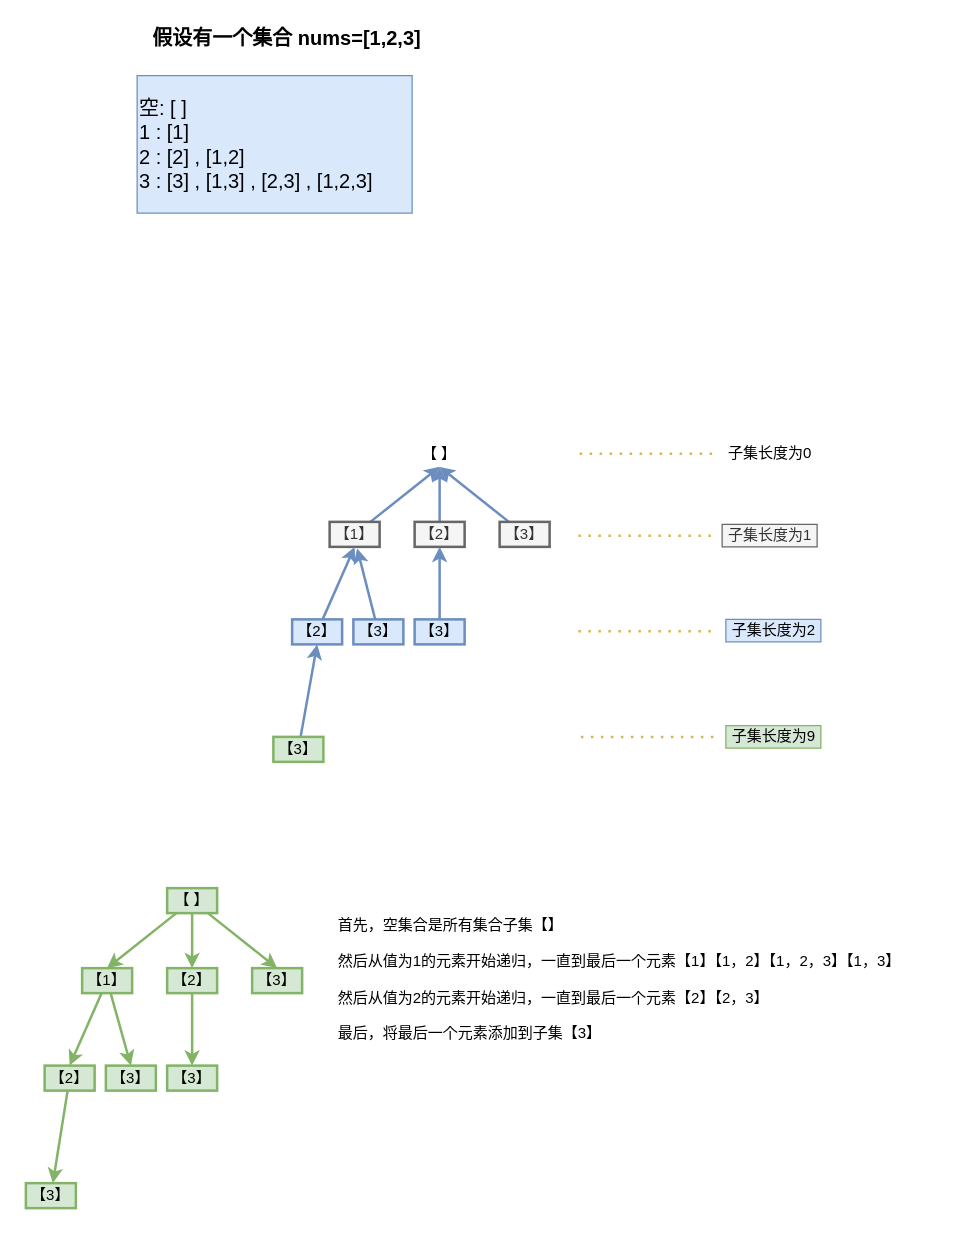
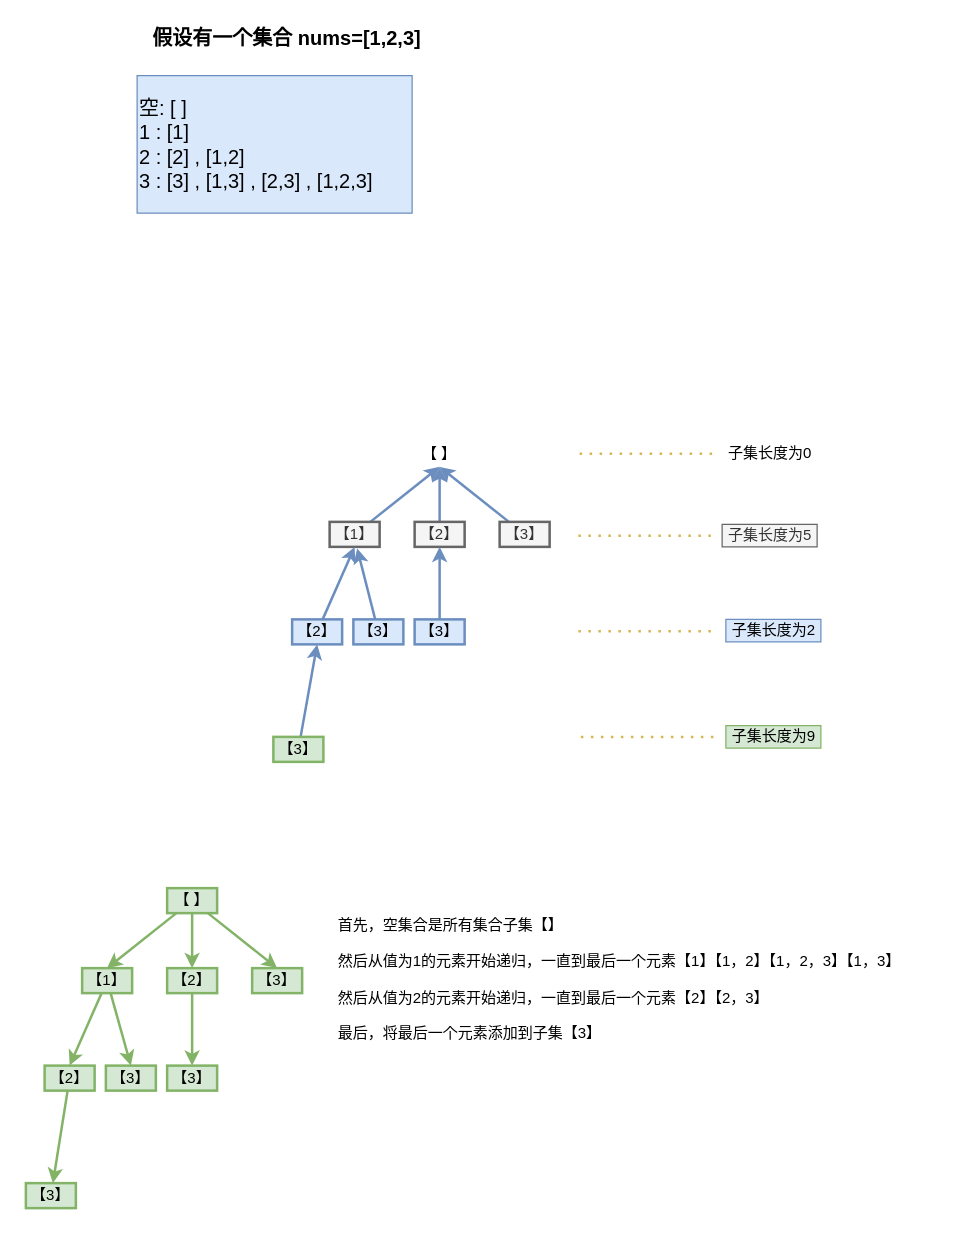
- <mxCell id="24" value="子集长度为1" style="text;html=1;align=center;verticalAlign=middle;resizable=0;points=[];autosize=1;fillColor=#f5f5f5;strokeColor=#666666;fontColor=#333333;" vertex="1" parent="1"><mxGeometry x="577" y="419" width="76" height="18" as="geometry" /></mxCell>
+ <mxCell id="24" value="子集长度为5" style="text;html=1;align=center;verticalAlign=middle;resizable=0;points=[];autosize=1;fillColor=#f5f5f5;strokeColor=#666666;fontColor=#333333;" vertex="1" parent="1"><mxGeometry x="577" y="419" width="76" height="18" as="geometry" /></mxCell>
